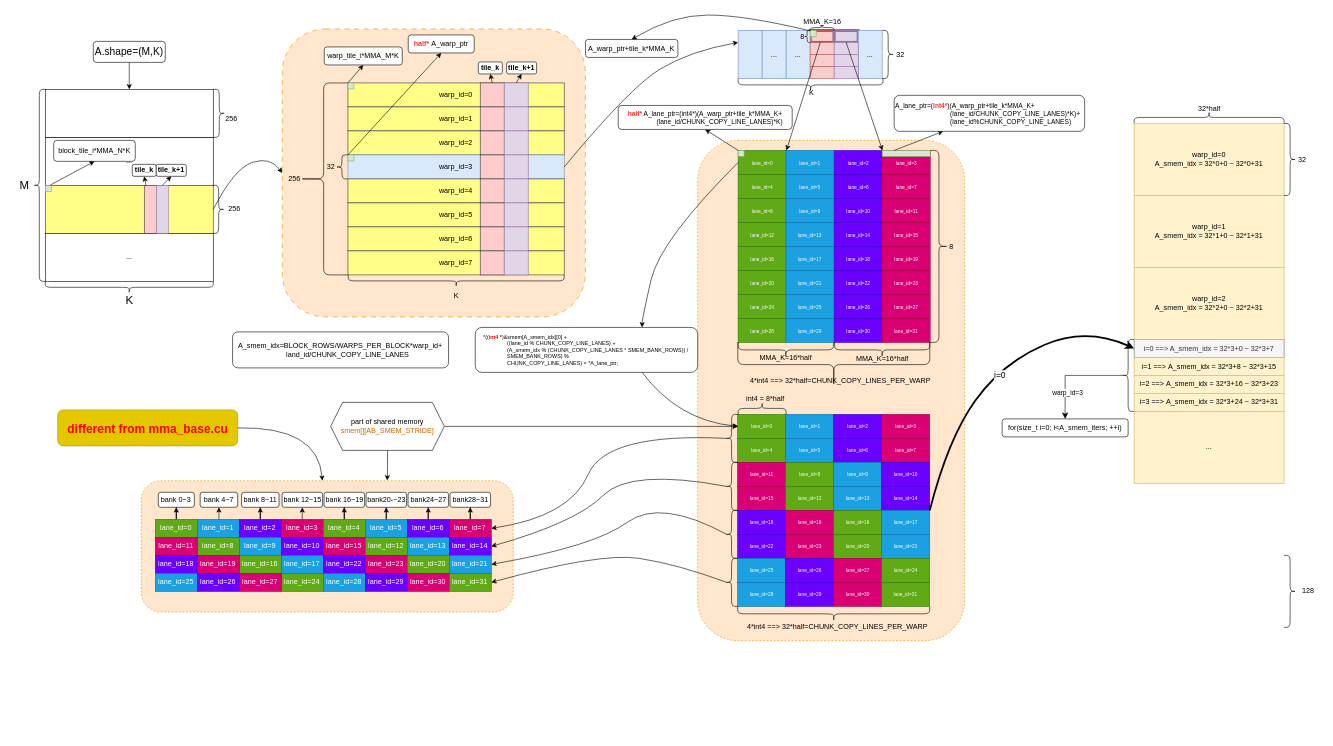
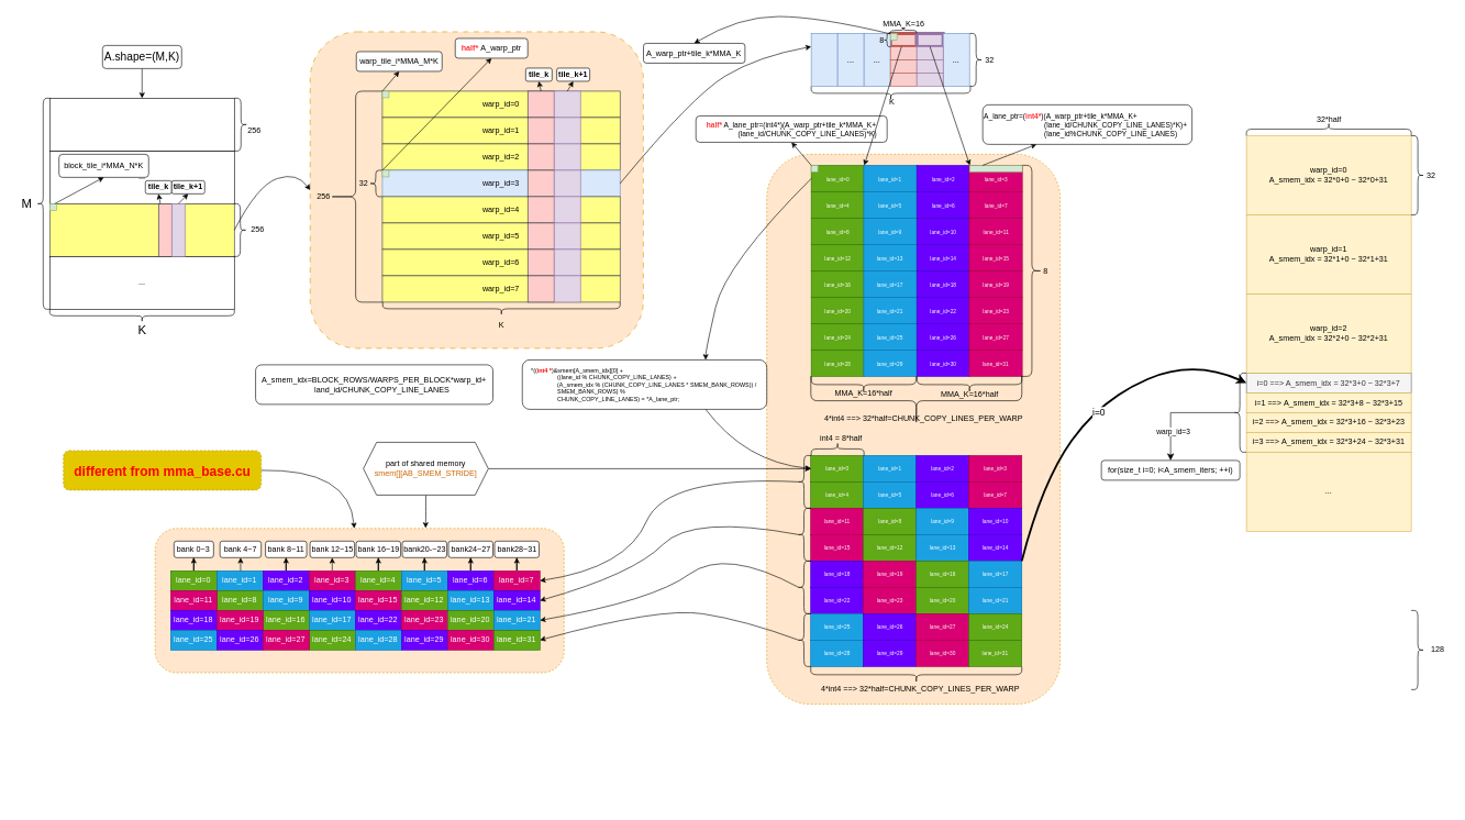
- <mxCell id="133" value="&lt;span style=&quot;text-wrap: nowrap;&quot;&gt;&lt;b&gt;&lt;font color=&quot;#ff3333&quot;&gt;half*&lt;/font&gt;&lt;/b&gt;&lt;/span&gt;&lt;span style=&quot;text-wrap: nowrap;&quot;&gt;&amp;nbsp;A_warp_ptr&lt;/span&gt;" style="rounded=1;whiteSpace=wrap;html=1;" parent="1" vertex="1"><mxGeometry x="680" y="57.5" width="110" height="30" as="geometry" /></mxCell>
+ <mxCell id="133" value="&lt;span style=&quot;text-wrap: nowrap;&quot;&gt;&lt;b&gt;&lt;font color=&quot;#ff3333&quot;&gt;half*&lt;/font&gt;&lt;/b&gt;&lt;/span&gt;&lt;span style=&quot;text-wrap: nowrap;&quot;&gt;&amp;nbsp;A_warp_ptr&lt;/span&gt;" style="rounded=1;whiteSpace=wrap;html=1;" parent="1" vertex="1"><mxGeometry x="690" y="57.5" width="110" height="30" as="geometry" /></mxCell>
- <mxCell id="112" value="&lt;font style=&quot;font-size: 11px;&quot;&gt;&lt;span style=&quot;text-align: left; text-wrap: nowrap;&quot;&gt;&lt;font style=&quot;font-size: 11px;&quot; color=&quot;#ff3333&quot;&gt;&lt;b style=&quot;&quot;&gt;half*&lt;/b&gt;&lt;/font&gt; A_lane_ptr=&lt;/span&gt;&lt;span style=&quot;text-align: left; text-wrap: nowrap; background-color: initial;&quot;&gt;(int4*)(A_warp_ptr+tile_k*MMA_K+&lt;/span&gt;&lt;/font&gt;&lt;div style=&quot;text-align: left; text-wrap: nowrap; font-size: 11px;&quot;&gt;&lt;font style=&quot;font-size: 11px;&quot;&gt;&lt;span style=&quot;white-space-collapse: preserve;&quot;&gt;&#09;&lt;/span&gt;&lt;span style=&quot;white-space-collapse: preserve;&quot;&gt;&#09;&lt;/span&gt;(lane_id/CHUNK_COPY_LINE_LANES)*K&lt;/font&gt;&lt;span style=&quot;font-size: 11px;&quot;&gt;)&lt;/span&gt;&lt;/div&gt;" style="rounded=1;whiteSpace=wrap;html=1;" parent="1" vertex="1"><mxGeometry x="1030" y="175" width="290" height="40" as="geometry" /></mxCell>
+ <mxCell id="112" value="&lt;font style=&quot;font-size: 11px;&quot;&gt;&lt;span style=&quot;text-align: left; text-wrap: nowrap;&quot;&gt;&lt;font style=&quot;font-size: 11px;&quot; color=&quot;#ff3333&quot;&gt;&lt;b style=&quot;&quot;&gt;half*&lt;/b&gt;&lt;/font&gt; A_lane_ptr=&lt;/span&gt;&lt;span style=&quot;text-align: left; text-wrap: nowrap; background-color: initial;&quot;&gt;(int4*)(A_warp_ptr+tile_k*MMA_K+&lt;/span&gt;&lt;/font&gt;&lt;div style=&quot;text-align: left; text-wrap: nowrap; font-size: 11px;&quot;&gt;&lt;font style=&quot;font-size: 11px;&quot;&gt;&lt;span style=&quot;white-space-collapse: preserve;&quot;&gt;&#09;&lt;/span&gt;&lt;span style=&quot;white-space-collapse: preserve;&quot;&gt;&#09;&lt;/span&gt;(lane_id/CHUNK_COPY_LINE_LANES)*K&lt;/font&gt;&lt;span style=&quot;font-size: 11px;&quot;&gt;)&lt;/span&gt;&lt;/div&gt;" style="rounded=1;whiteSpace=wrap;html=1;" parent="1" vertex="1"><mxGeometry x="1055" y="175" width="290" height="40" as="geometry" /></mxCell>
- <mxCell id="198" value="&lt;div style=&quot;text-align: left;&quot;&gt;&lt;span style=&quot;text-wrap: nowrap;&quot;&gt;&lt;font color=&quot;#ff0000&quot; style=&quot;font-size: 20px;&quot;&gt;&lt;b&gt;different from mma_base.cu&lt;/b&gt;&lt;/font&gt;&lt;/span&gt;&lt;/div&gt;" style="rounded=1;whiteSpace=wrap;html=1;fillColor=#e3c800;fontColor=#000000;strokeColor=#B09500;" parent="1" vertex="1"><mxGeometry x="95.69" y="682.5" width="300" height="60" as="geometry" /></mxCell>
+ <mxCell id="198" value="&lt;div style=&quot;text-align: left;&quot;&gt;&lt;span style=&quot;text-wrap: nowrap;&quot;&gt;&lt;font color=&quot;#ff0000&quot; style=&quot;font-size: 20px;&quot;&gt;&lt;b&gt;different from mma_base.cu&lt;/b&gt;&lt;/font&gt;&lt;/span&gt;&lt;/div&gt;" style="rounded=1;whiteSpace=wrap;html=1;fillColor=#e3c800;fontColor=#000000;strokeColor=#B09500;dashed=1;" parent="1" vertex="1"><mxGeometry x="95.69" y="682.5" width="300" height="60" as="geometry" /></mxCell>
